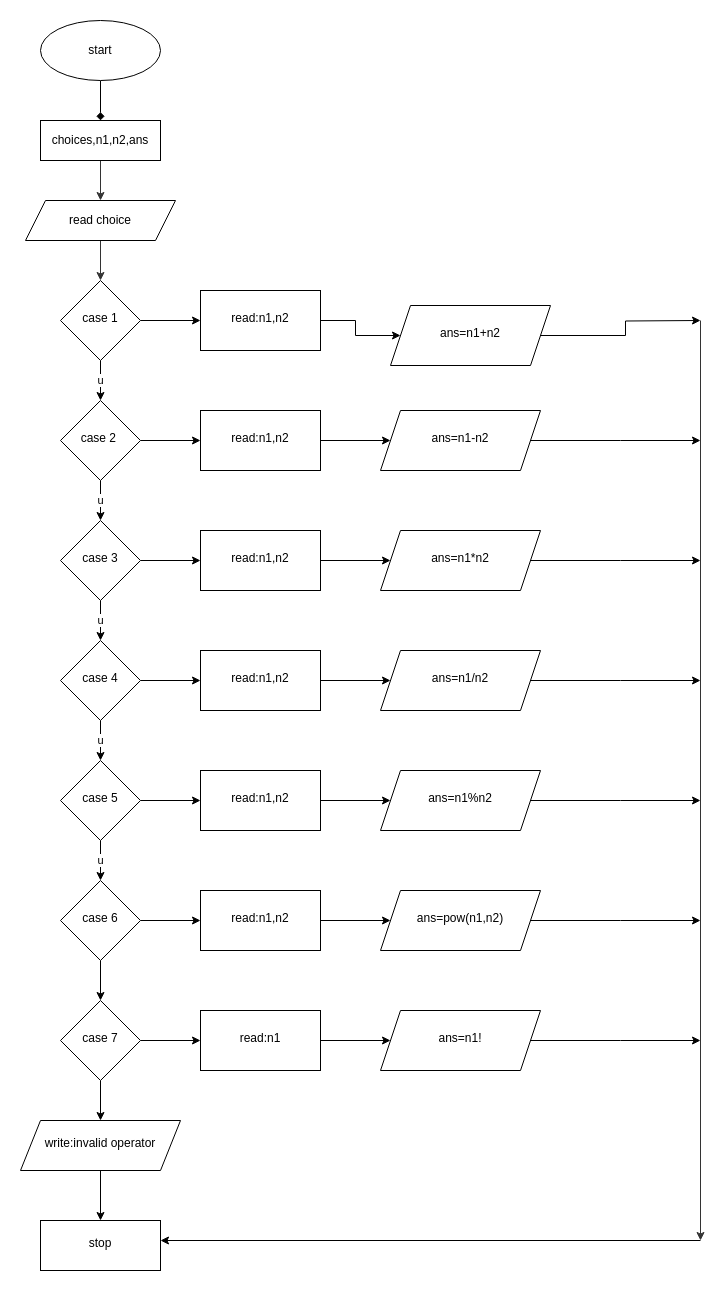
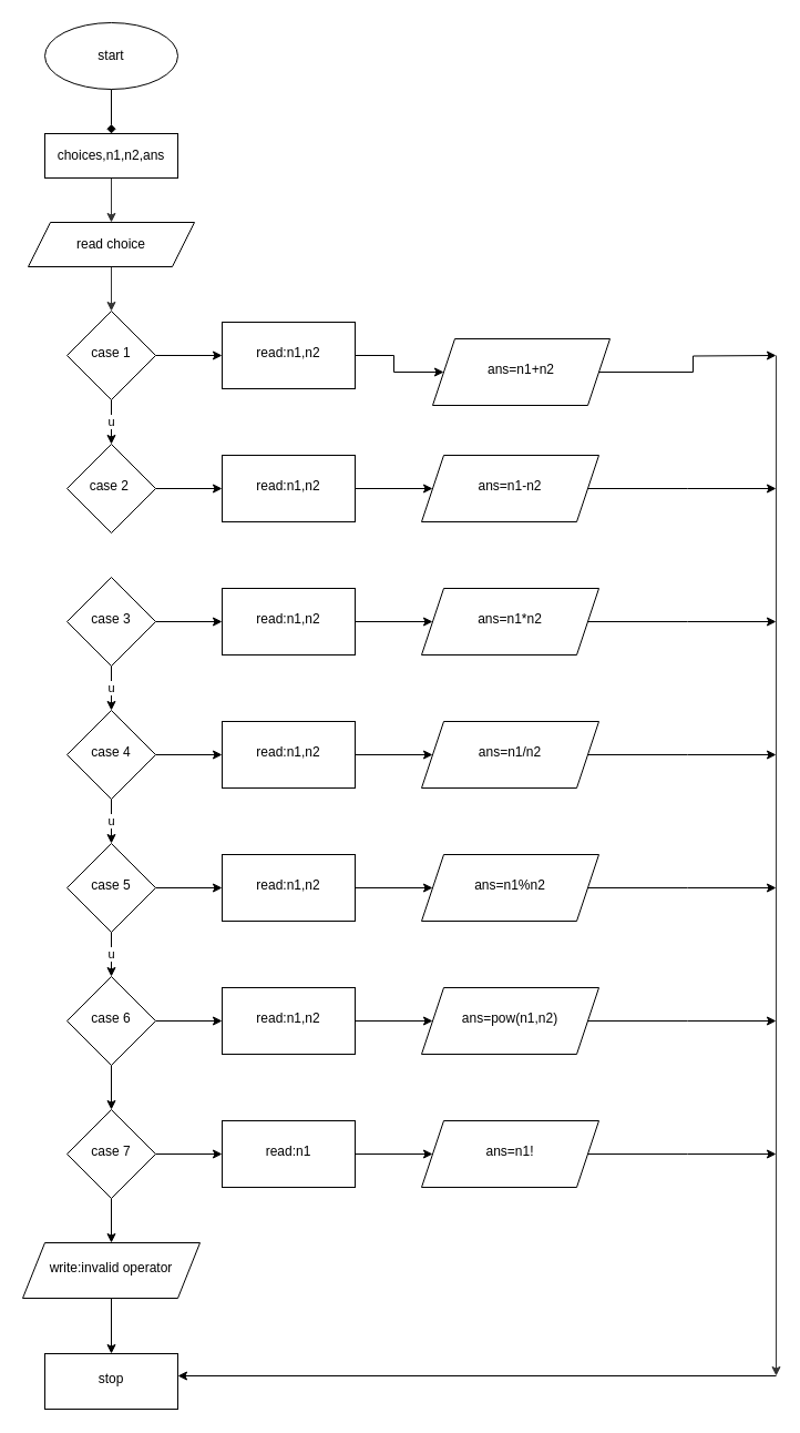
- <mxCell id="11" value="u" style="edgeStyle=orthogonalEdgeStyle;rounded=0;orthogonalLoop=1;jettySize=auto;html=1;" edge="1" parent="1" source="13" target="16"><mxGeometry relative="1" as="geometry" /></mxCell>
